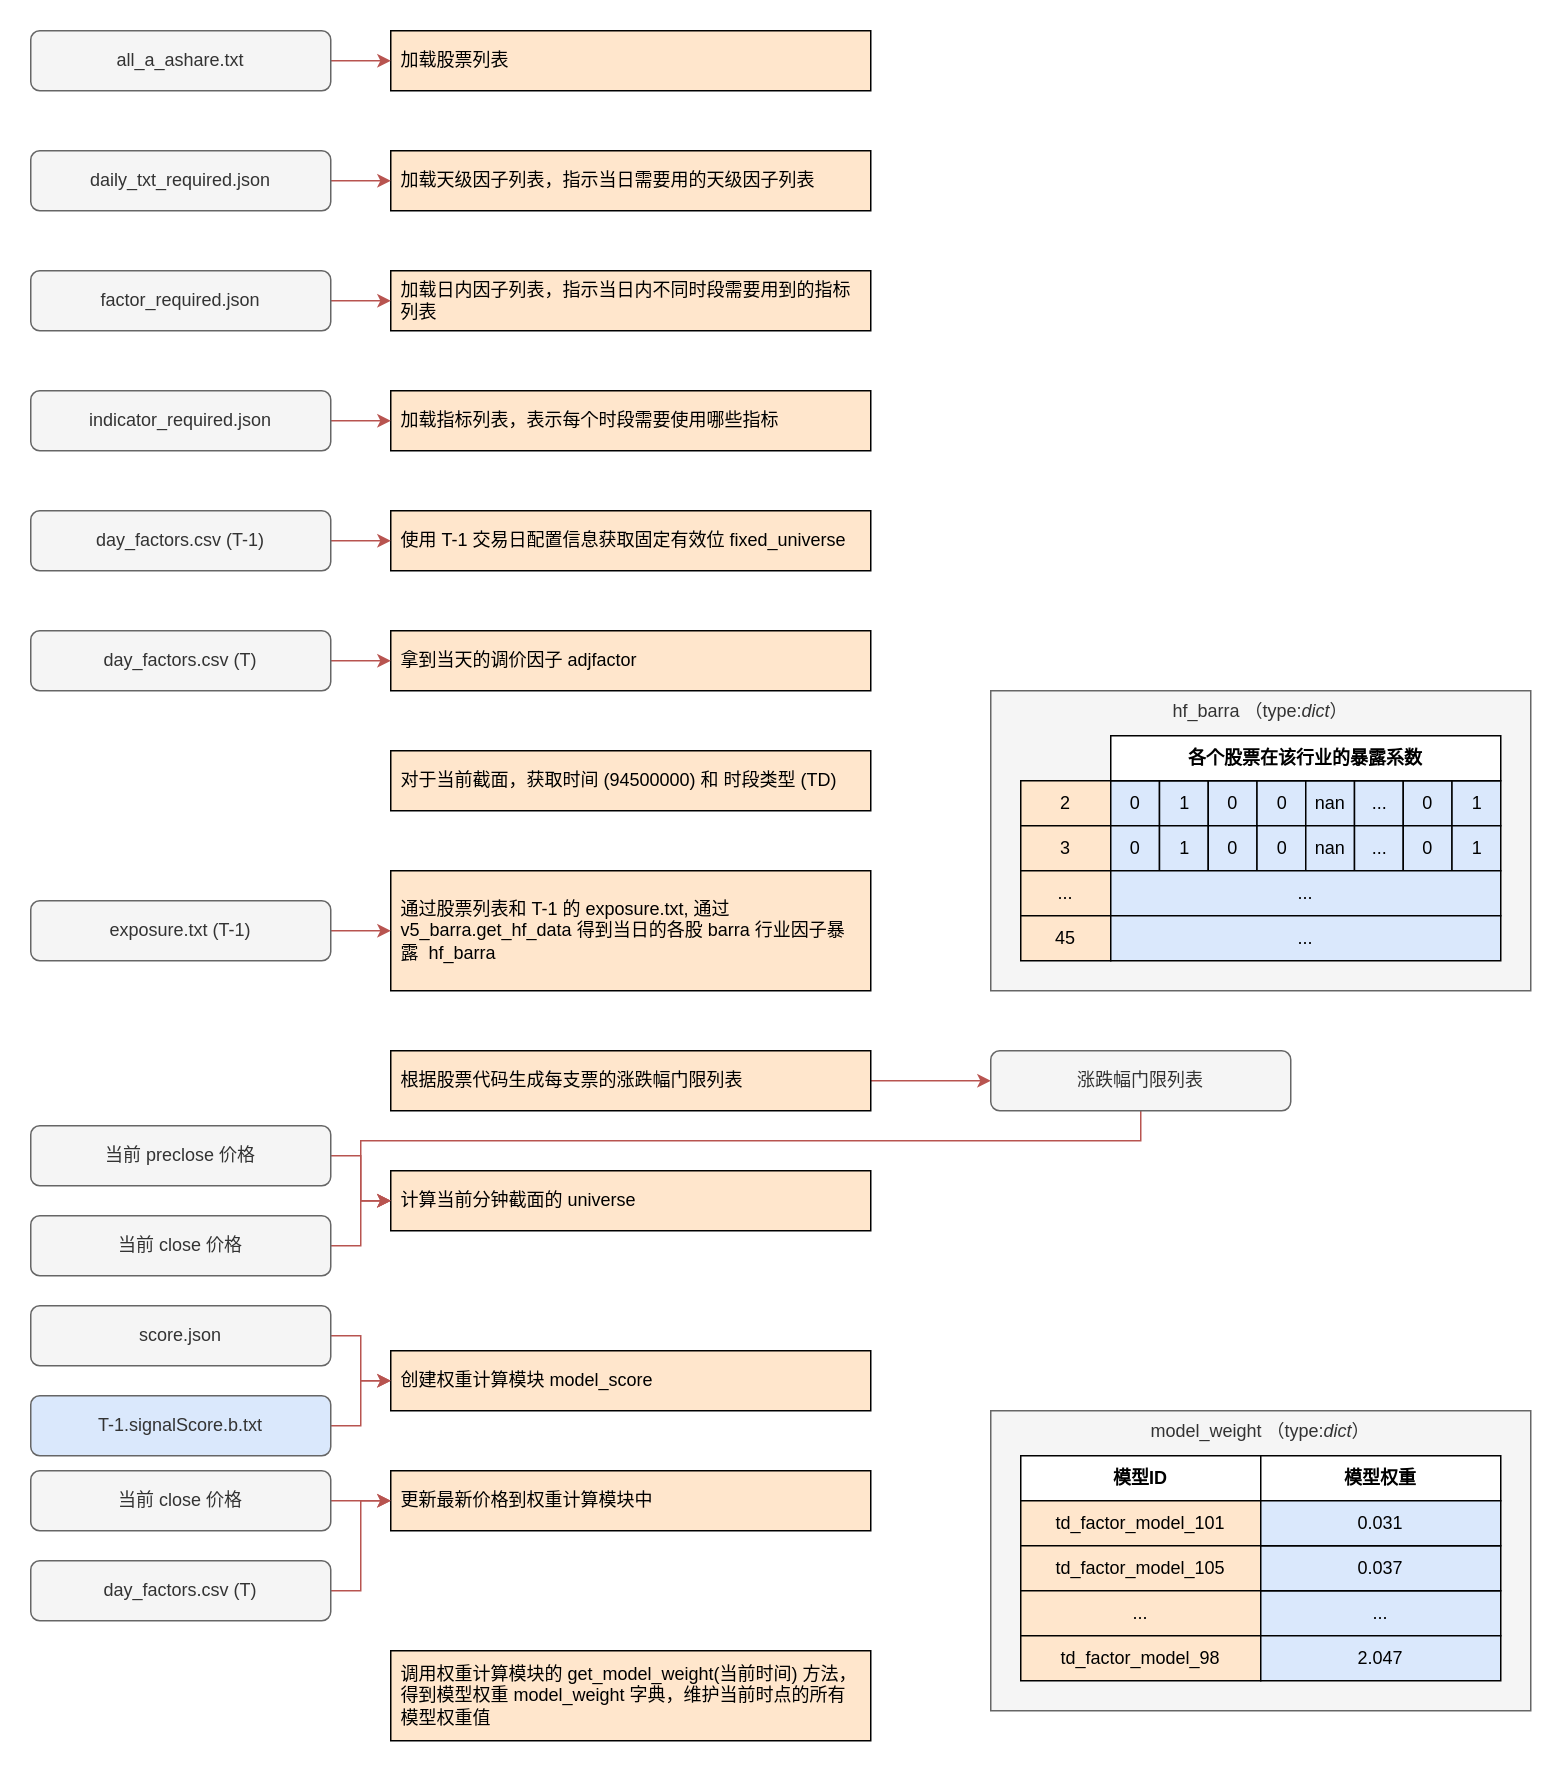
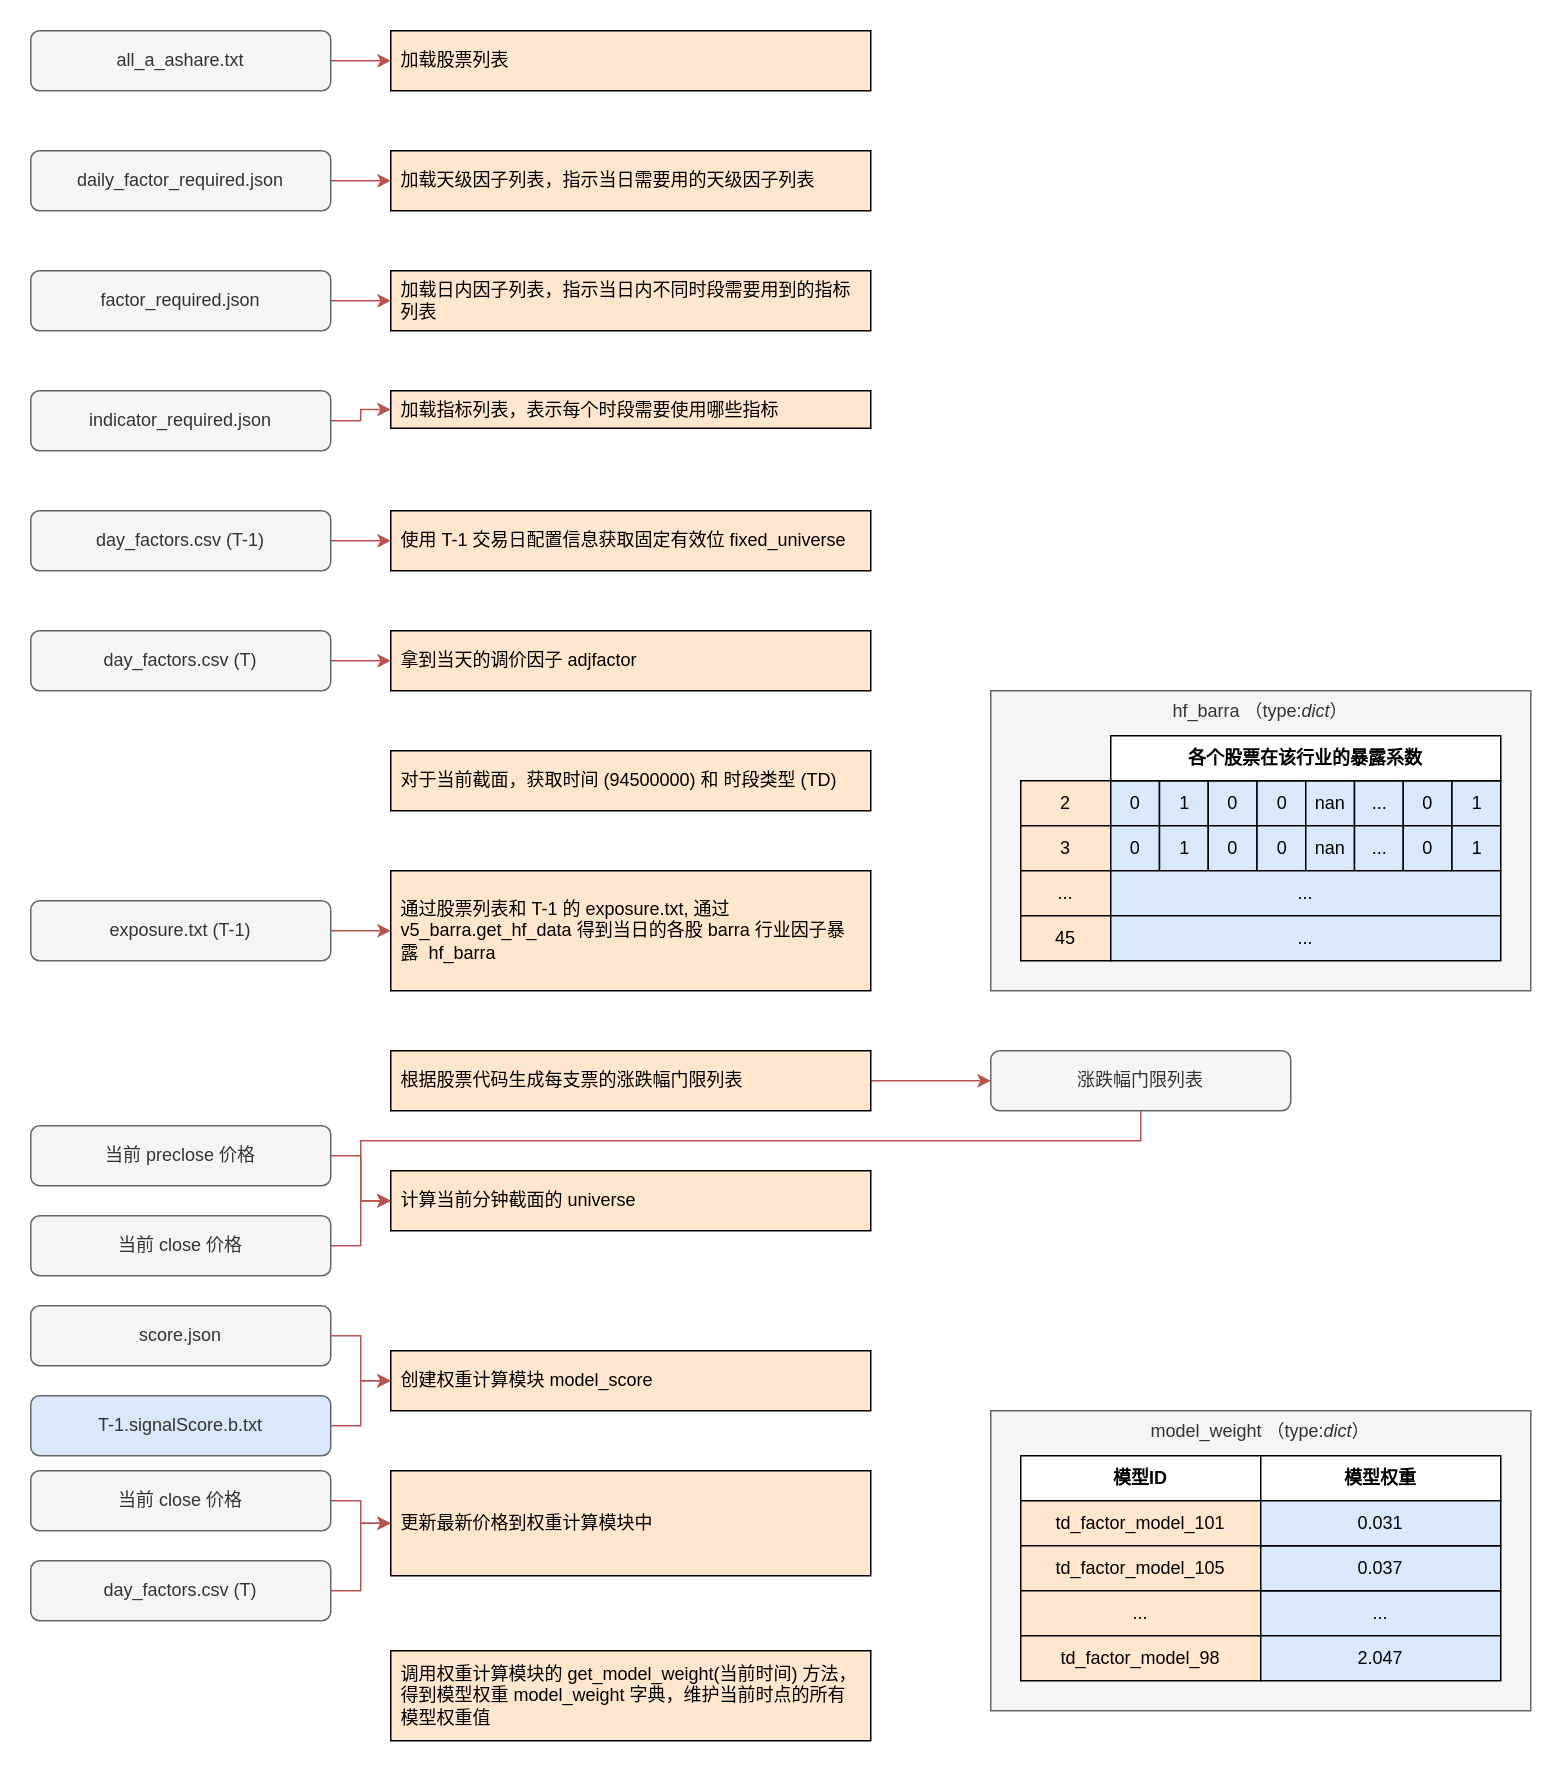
- <mxCell id="7" value="daily_txt_required.json" style="rounded=1;whiteSpace=wrap;html=1;fillColor=#f5f5f5;strokeColor=#666666;fontColor=#333333;" vertex="1" parent="1"><mxGeometry x="20" y="100" width="200" height="40" as="geometry" /></mxCell>
+ <mxCell id="7" value="daily_factor_required.json" style="rounded=1;whiteSpace=wrap;html=1;fillColor=#f5f5f5;strokeColor=#666666;fontColor=#333333;" vertex="1" parent="1"><mxGeometry x="20" y="100" width="200" height="40" as="geometry" /></mxCell>
- <mxCell id="11" value="加载指标列表，表示每个时段需要使用哪些指标" style="rounded=0;whiteSpace=wrap;html=1;align=left;spacingLeft=5;spacingRight=5;spacingTop=2;spacingBottom=2;fillColor=#ffe6cc;strokeColor=#000000;" vertex="1" parent="1"><mxGeometry x="260" y="260" width="320" height="40" as="geometry" /></mxCell>
+ <mxCell id="11" value="加载指标列表，表示每个时段需要使用哪些指标" style="rounded=0;whiteSpace=wrap;html=1;align=left;spacingLeft=5;spacingRight=5;spacingTop=2;spacingBottom=2;fillColor=#ffe6cc;strokeColor=#000000;" vertex="1" parent="1"><mxGeometry x="260" y="260" width="320" height="25" as="geometry" /></mxCell>
- <mxCell id="63" value="更新最新价格到权重计算模块中" style="rounded=0;whiteSpace=wrap;html=1;align=left;spacingLeft=5;spacingRight=5;spacingTop=2;spacingBottom=2;fillColor=#ffe6cc;strokeColor=#000000;" vertex="1" parent="1"><mxGeometry x="260" y="980" width="320" height="40" as="geometry" /></mxCell>
+ <mxCell id="63" value="更新最新价格到权重计算模块中" style="rounded=0;whiteSpace=wrap;html=1;align=left;spacingLeft=5;spacingRight=5;spacingTop=2;spacingBottom=2;fillColor=#ffe6cc;strokeColor=#000000;" vertex="1" parent="1"><mxGeometry x="260" y="980" width="320" height="70" as="geometry" /></mxCell>
